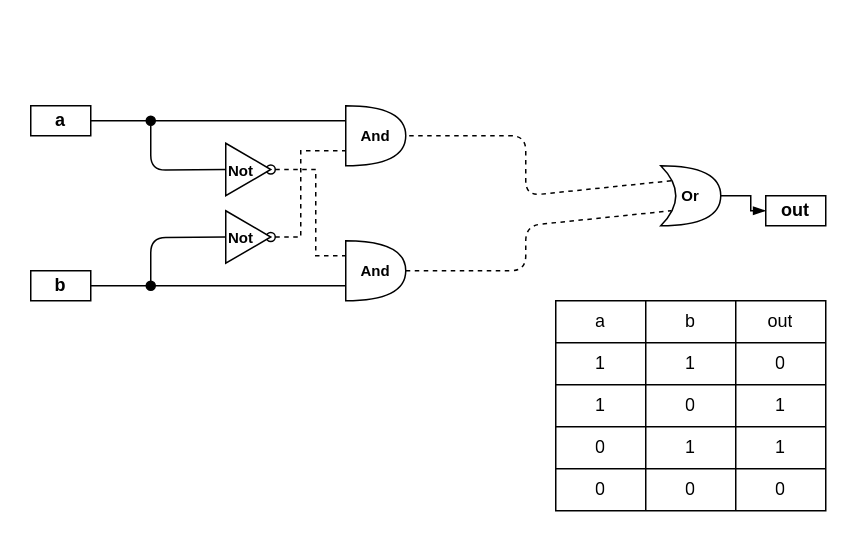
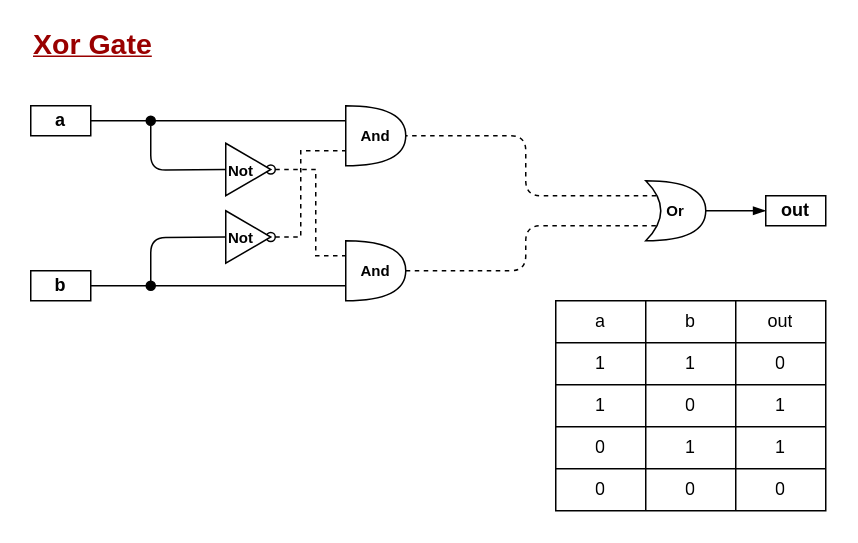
+ <mxCell id="14" value="&lt;b&gt;&lt;font style=&quot;font-size: 19px&quot; color=&quot;#990000&quot;&gt;&lt;u&gt;Xor Gate&lt;/u&gt;&lt;/font&gt;&lt;/b&gt;" style="text;html=1;strokeColor=none;fillColor=none;align=left;verticalAlign=middle;whiteSpace=wrap;rounded=0;" vertex="1" parent="1"><mxGeometry x="20" y="20" width="210" height="20" as="geometry" /></mxCell>
- <mxCell id="12" value="&lt;font size=&quot;1&quot;&gt;&lt;b&gt;Or&lt;/b&gt;&lt;/font&gt;" style="shape=xor;whiteSpace=wrap;html=1;" vertex="1" parent="1"><mxGeometry x="440" y="110" width="40" height="40" as="geometry" /></mxCell>
+ <mxCell id="12" value="&lt;font size=&quot;1&quot;&gt;&lt;b&gt;Or&lt;/b&gt;&lt;/font&gt;" style="shape=xor;whiteSpace=wrap;html=1;" vertex="1" parent="1"><mxGeometry x="430" y="120" width="40" height="40" as="geometry" /></mxCell>
